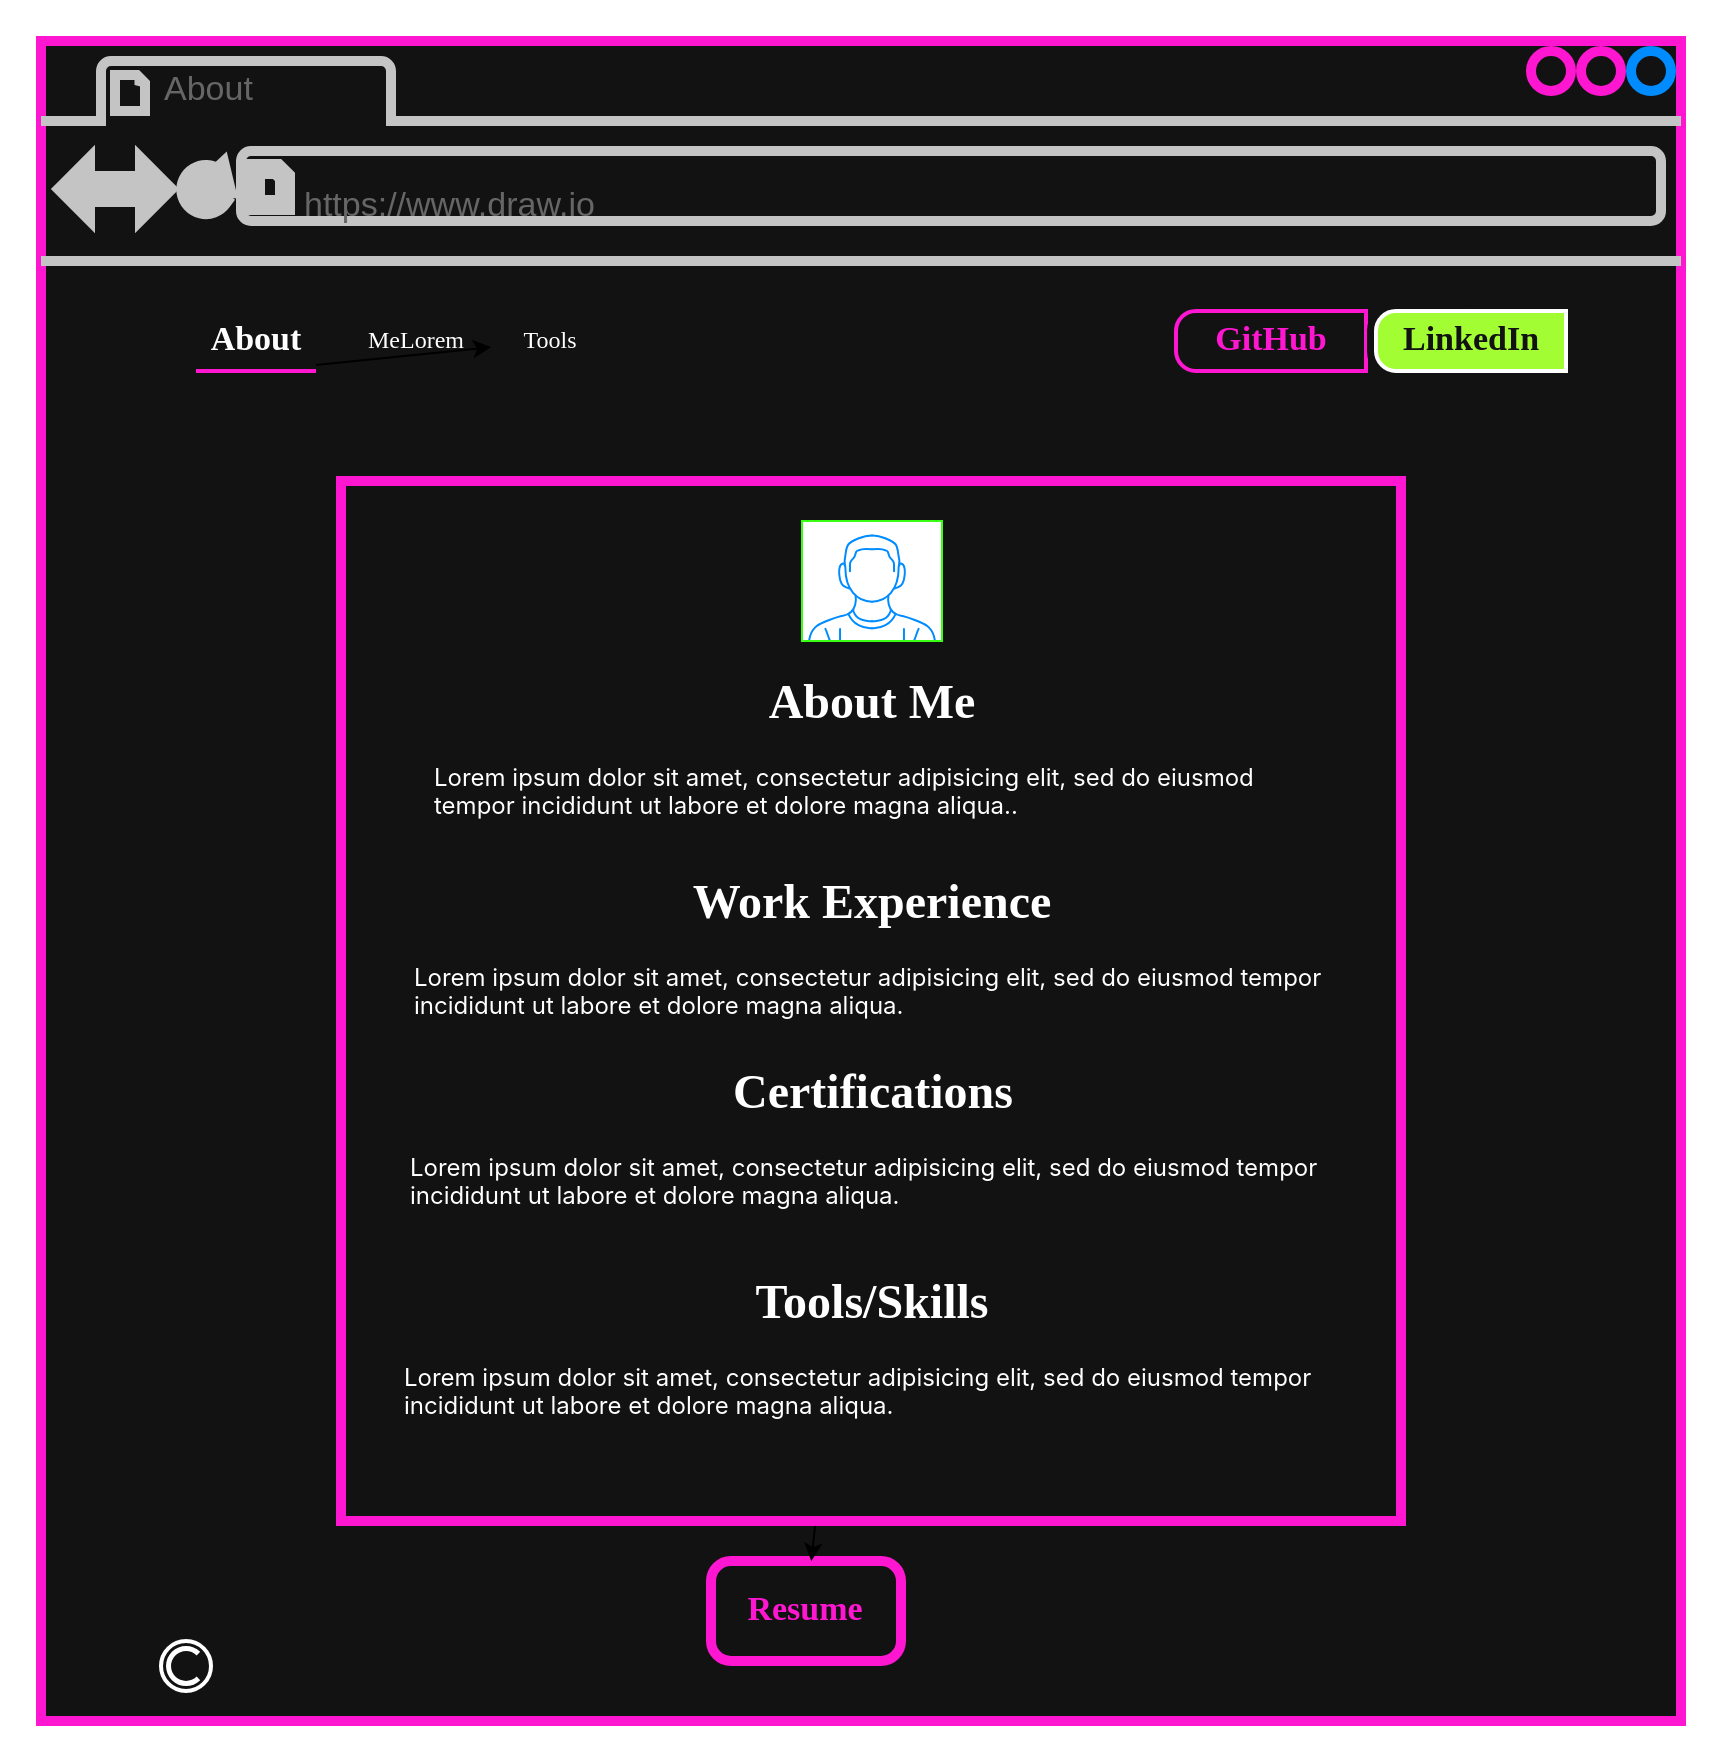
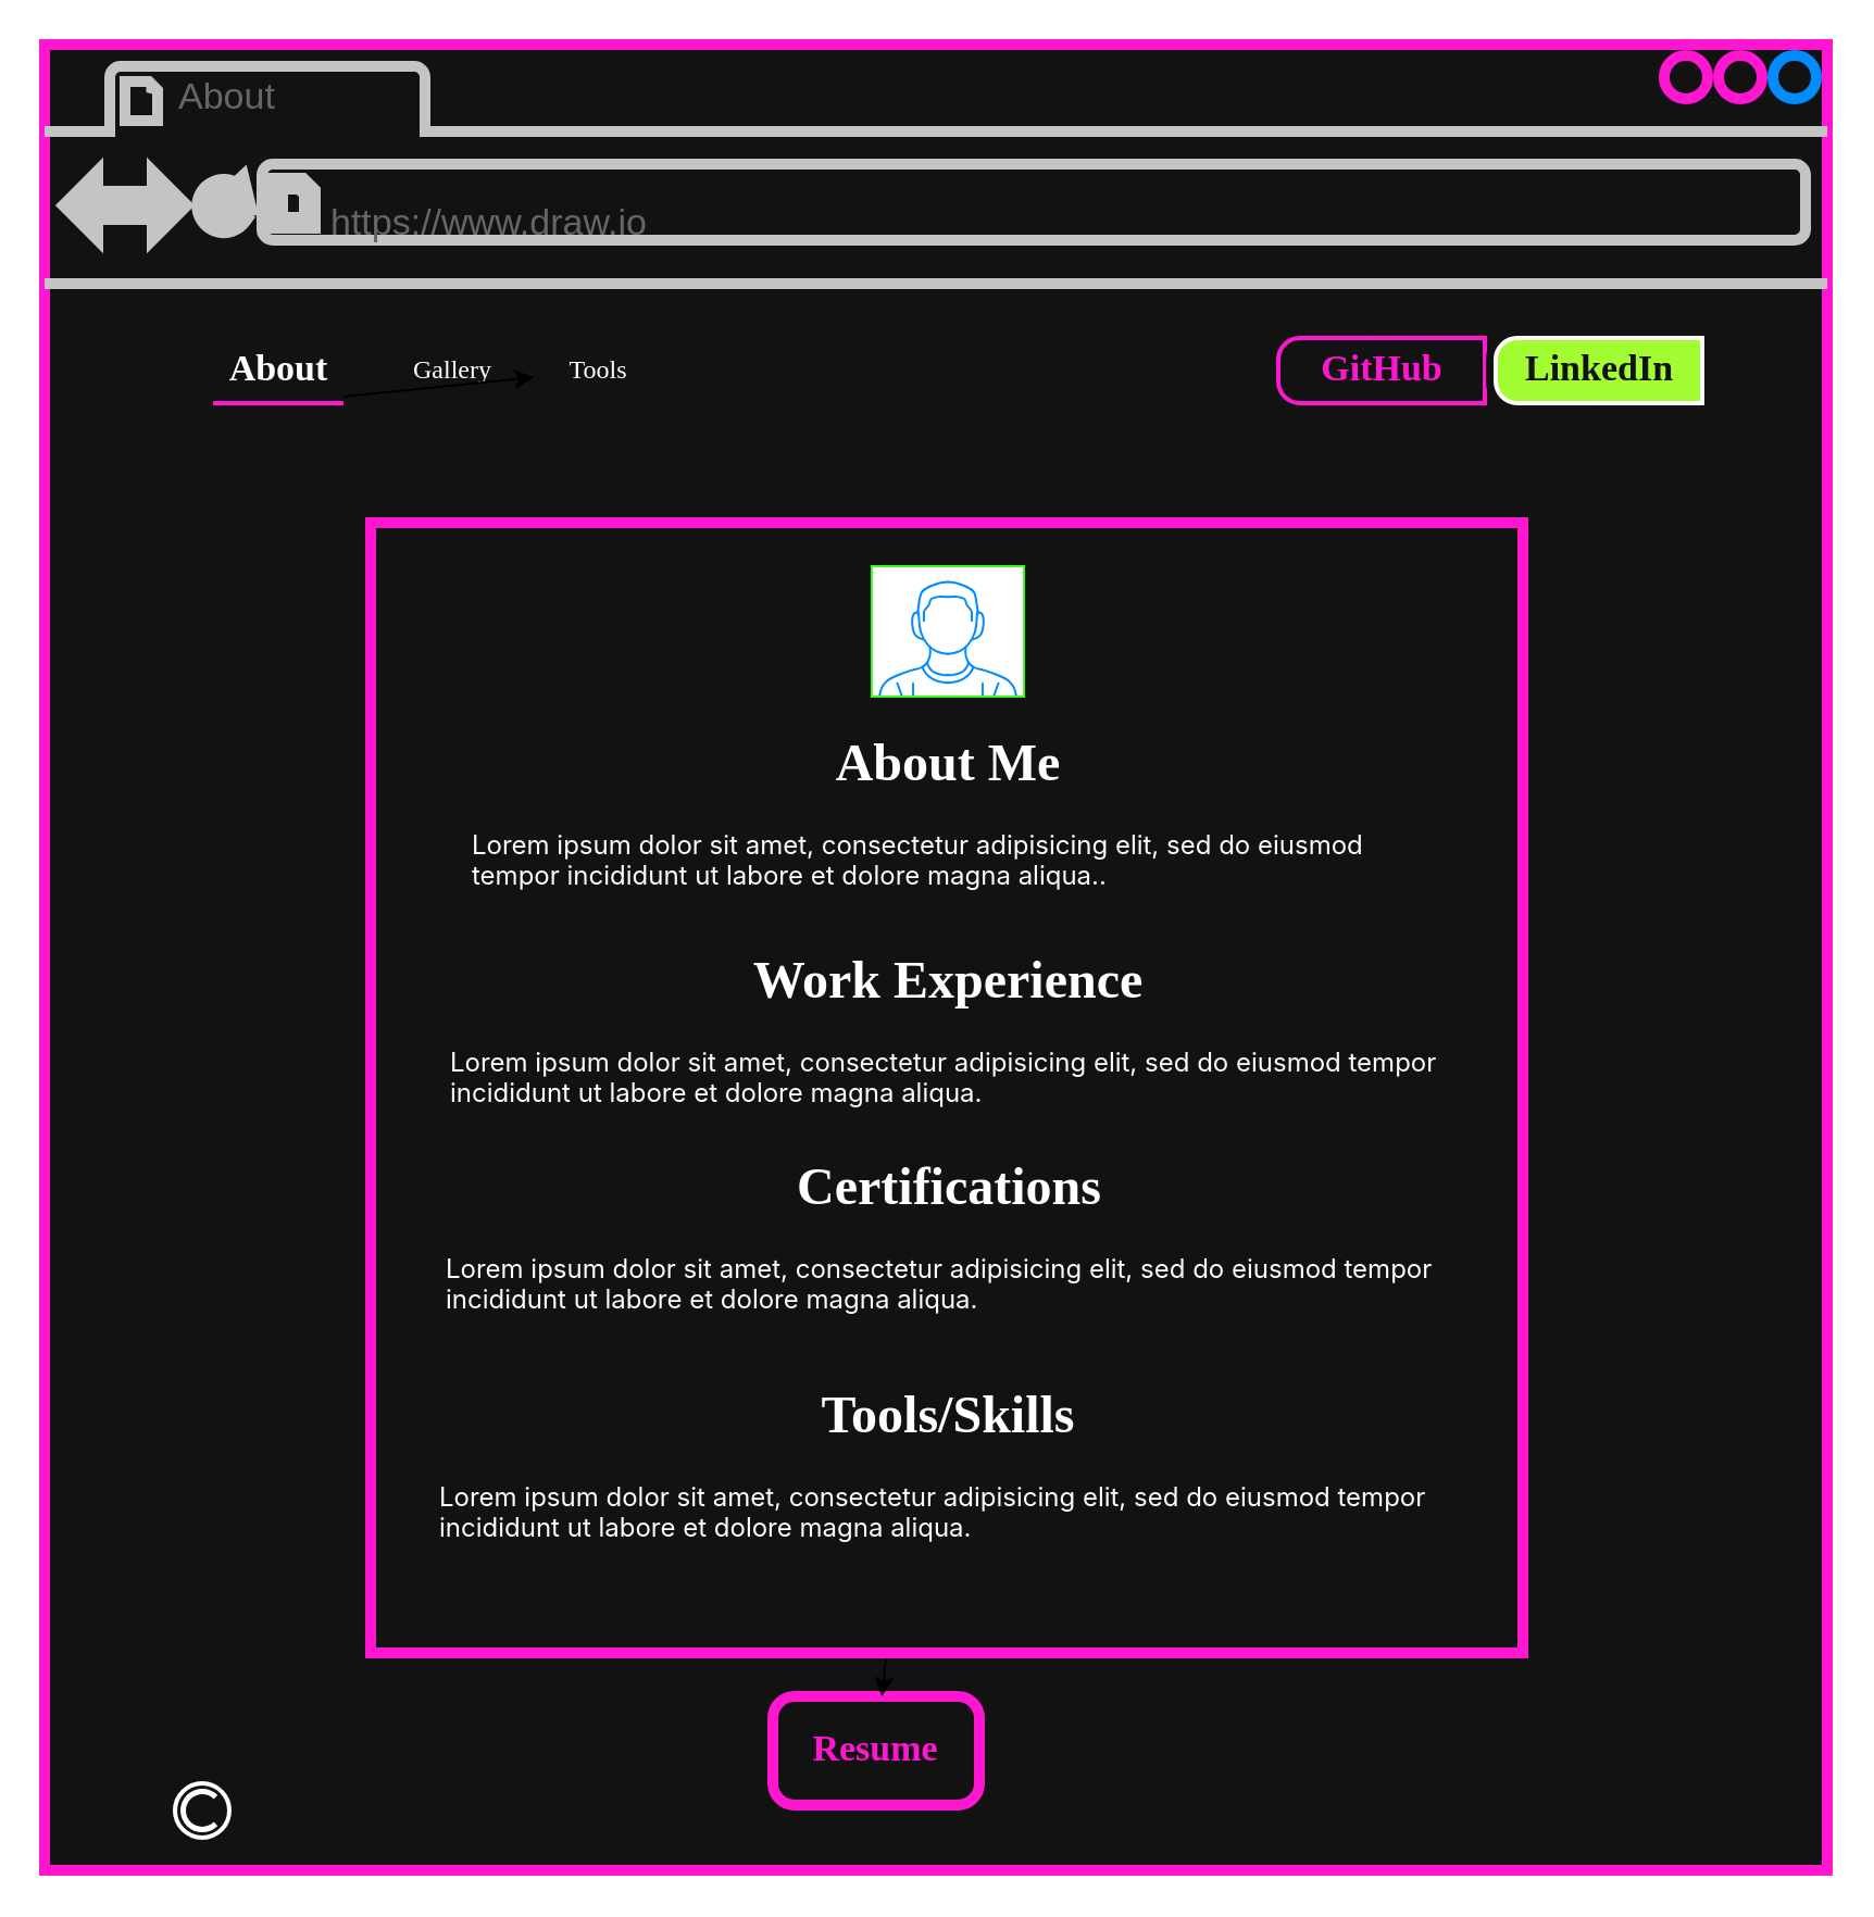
- <mxCell id="19" value="&lt;font face=&quot;Poppins&quot; style=&quot;color: rgb(255, 255, 255);&quot;&gt;MeLorem&lt;/font&gt;" style="text;html=1;align=center;verticalAlign=middle;whiteSpace=wrap;rounded=0;" vertex="1" parent="2"><mxGeometry x="157.5" y="135" width="60" height="30" as="geometry" /></mxCell>
+ <mxCell id="19" value="&lt;font face=&quot;Poppins&quot; style=&quot;color: rgb(255, 255, 255);&quot;&gt;Gallery&lt;/font&gt;" style="text;html=1;align=center;verticalAlign=middle;whiteSpace=wrap;rounded=0;" vertex="1" parent="2"><mxGeometry x="157.5" y="135" width="60" height="30" as="geometry" /></mxCell>
